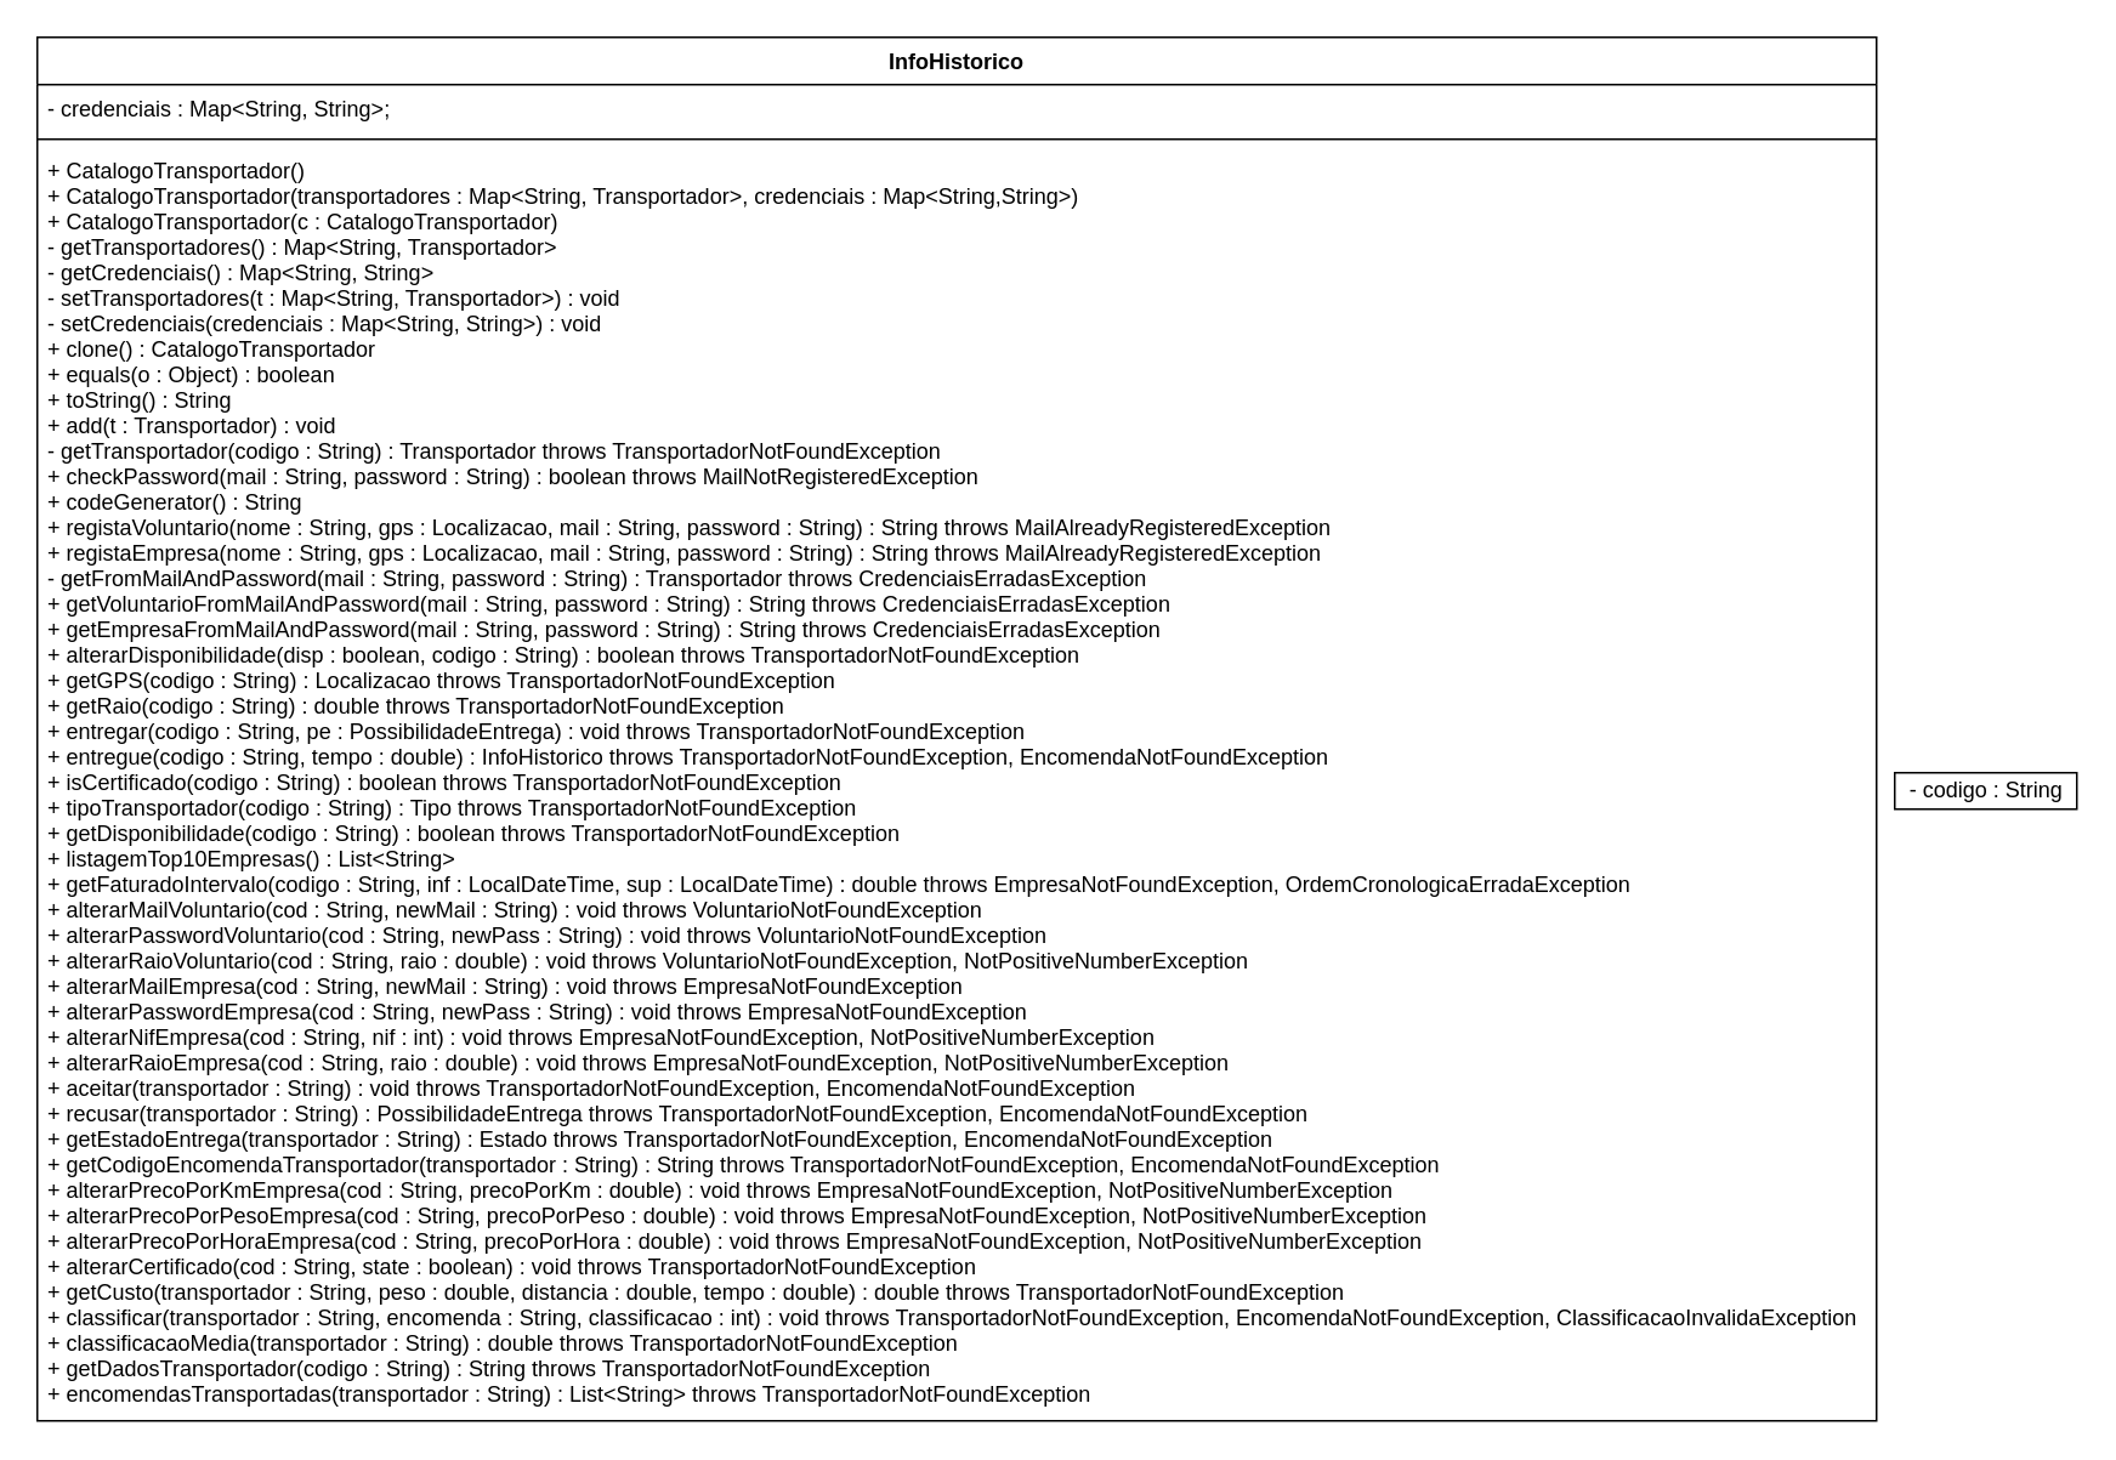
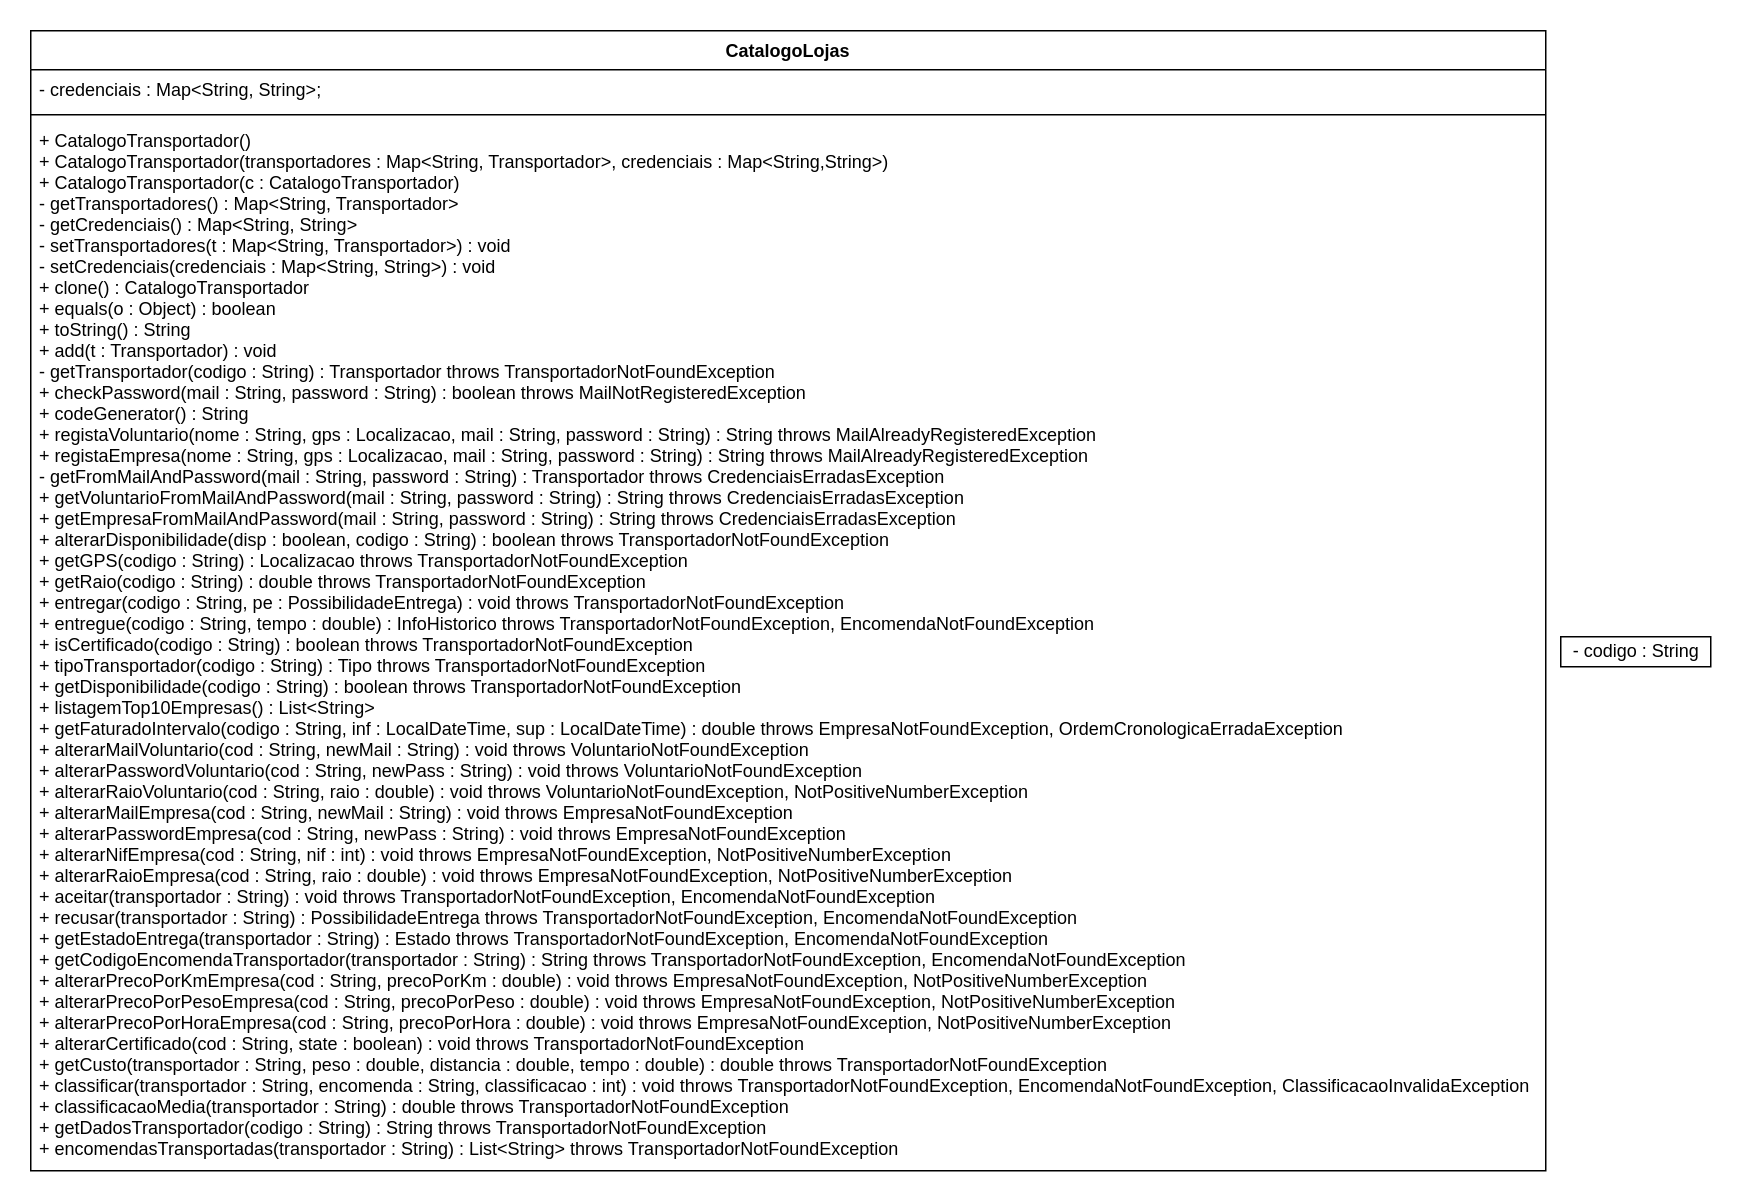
- <mxCell id="3" value="InfoHistorico" style="swimlane;fontStyle=1;align=center;verticalAlign=top;childLayout=stackLayout;horizontal=1;startSize=26;horizontalStack=0;resizeParent=1;resizeParentMax=0;resizeLast=0;collapsible=1;marginBottom=0;fontFamily=Helvetica;" parent="1" vertex="1"><mxGeometry x="20" y="20" width="1010" height="760" as="geometry" /></mxCell>
+ <mxCell id="3" value="CatalogoLojas" style="swimlane;fontStyle=1;align=center;verticalAlign=top;childLayout=stackLayout;horizontal=1;startSize=26;horizontalStack=0;resizeParent=1;resizeParentMax=0;resizeLast=0;collapsible=1;marginBottom=0;fontFamily=Helvetica;" parent="1" vertex="1"><mxGeometry x="20" y="20" width="1010" height="760" as="geometry" /></mxCell>
